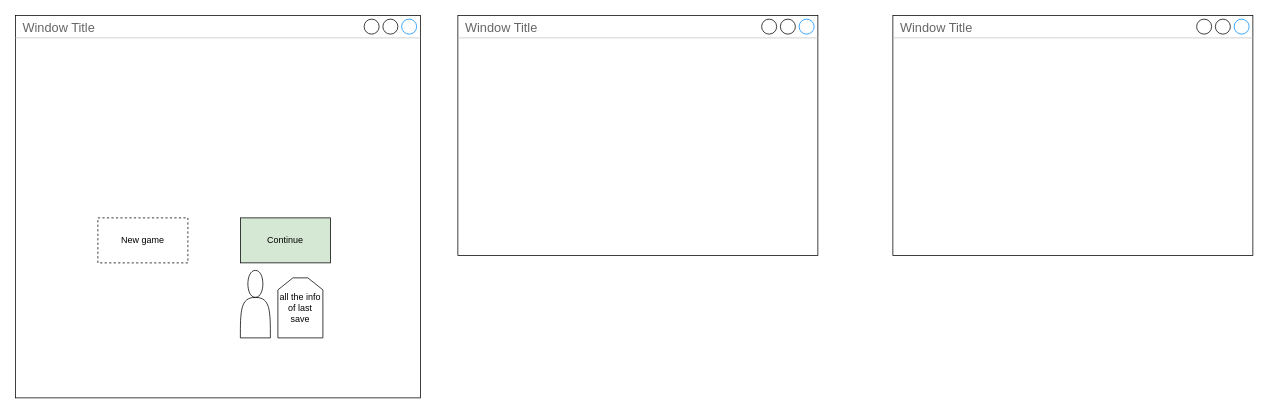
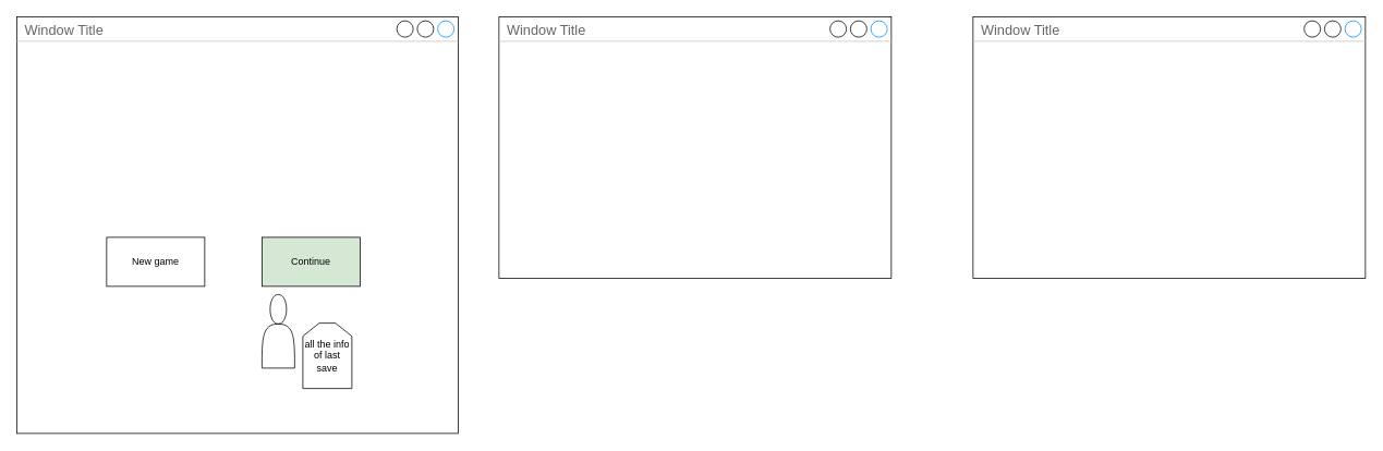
- <mxCell id="5" value="New game" style="rounded=0;whiteSpace=wrap;html=1;dashed=1;" vertex="1" parent="1"><mxGeometry x="130" y="290" width="120" height="60" as="geometry" /></mxCell>
+ <mxCell id="5" value="New game" style="rounded=0;whiteSpace=wrap;html=1;" vertex="1" parent="1"><mxGeometry x="130" y="290" width="120" height="60" as="geometry" /></mxCell>
- <mxCell id="8" value="all the info of last save" style="shape=loopLimit;whiteSpace=wrap;html=1;" vertex="1" parent="1"><mxGeometry x="370" y="370" width="60" height="80" as="geometry" /></mxCell>
+ <mxCell id="8" value="all the info of last save" style="shape=loopLimit;whiteSpace=wrap;html=1;" vertex="1" parent="1"><mxGeometry x="370" y="395" width="60" height="80" as="geometry" /></mxCell>
